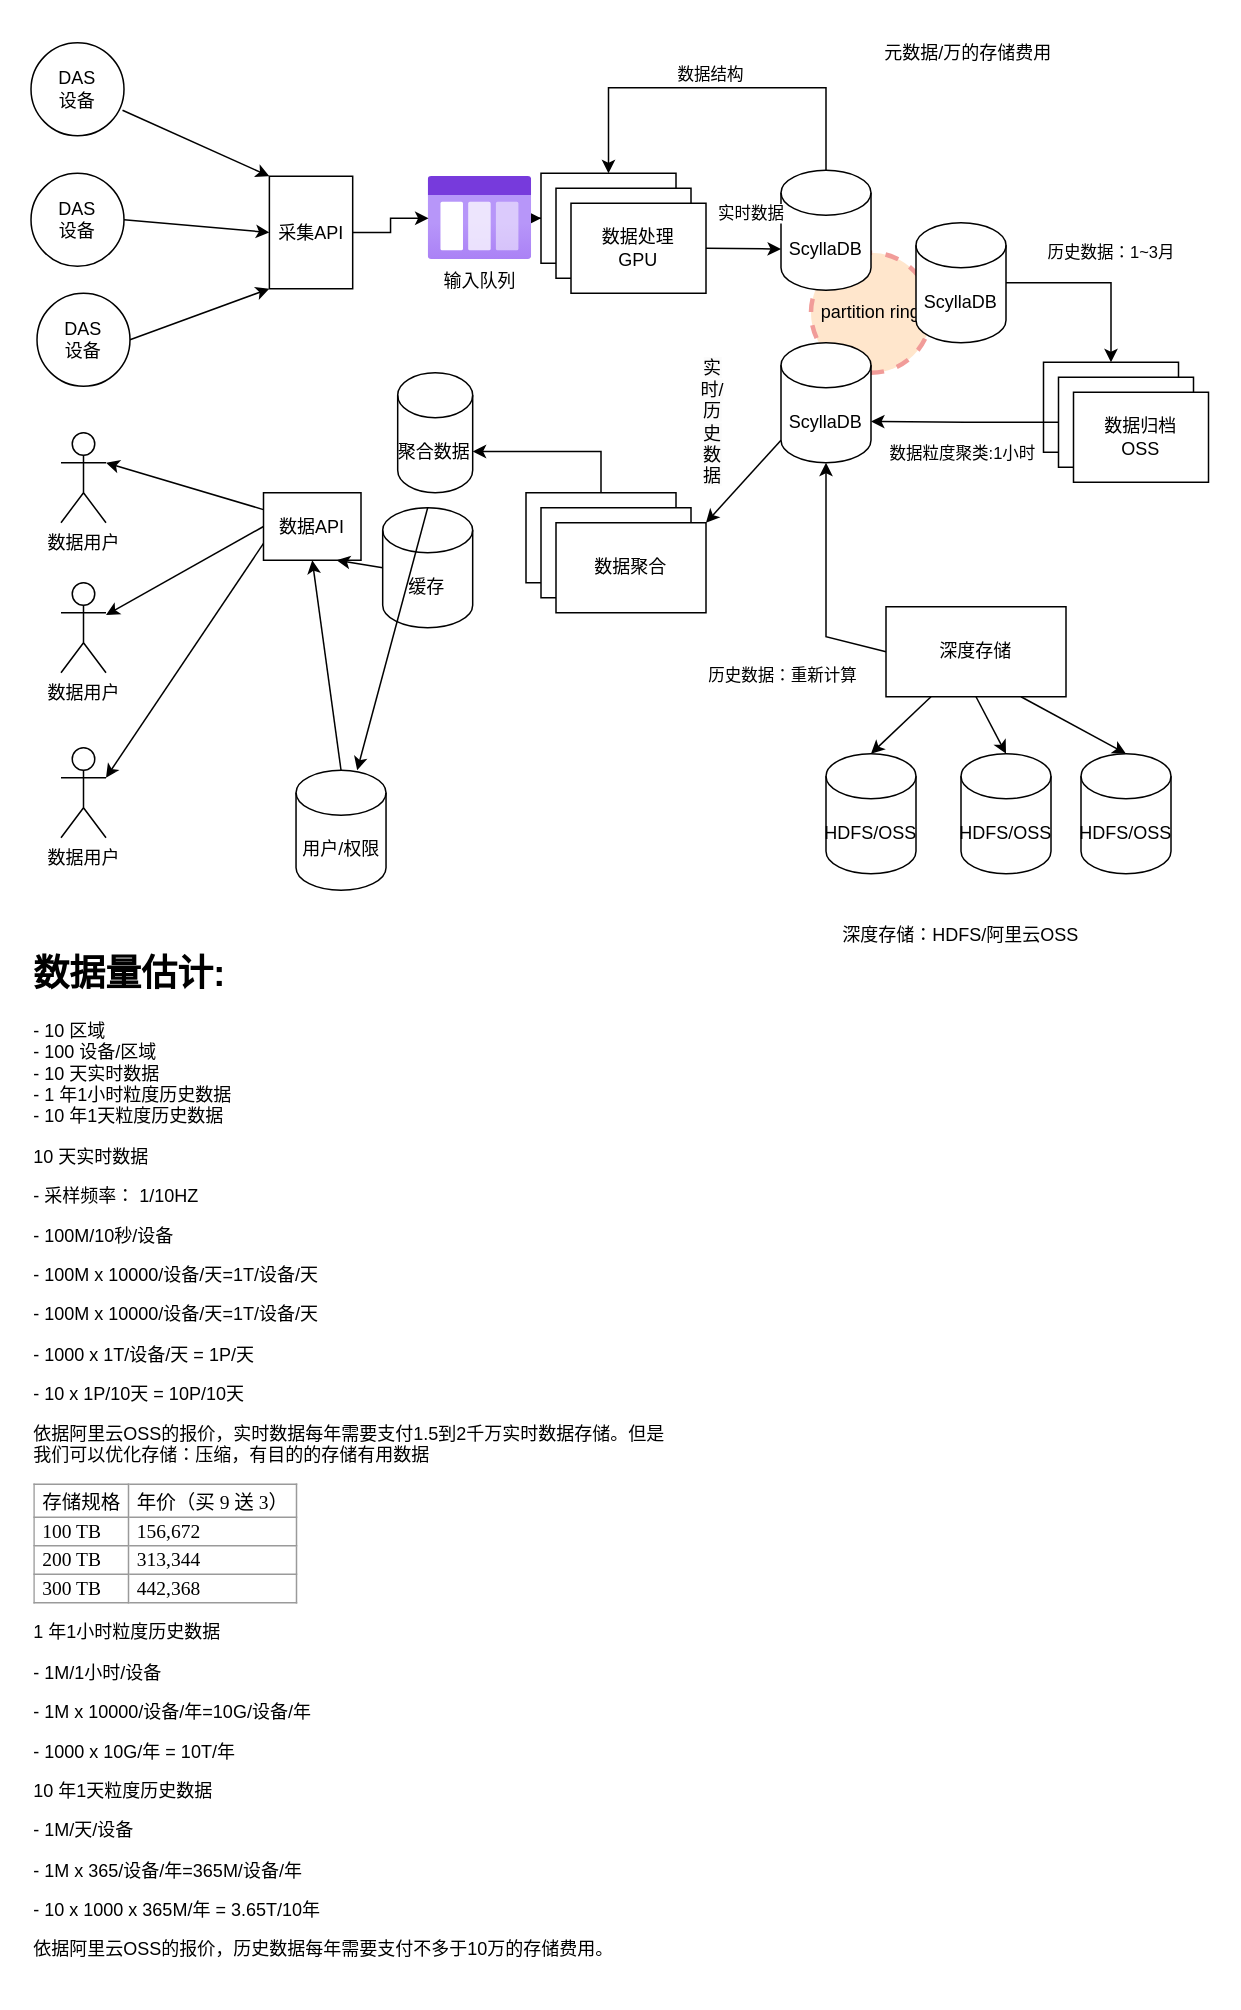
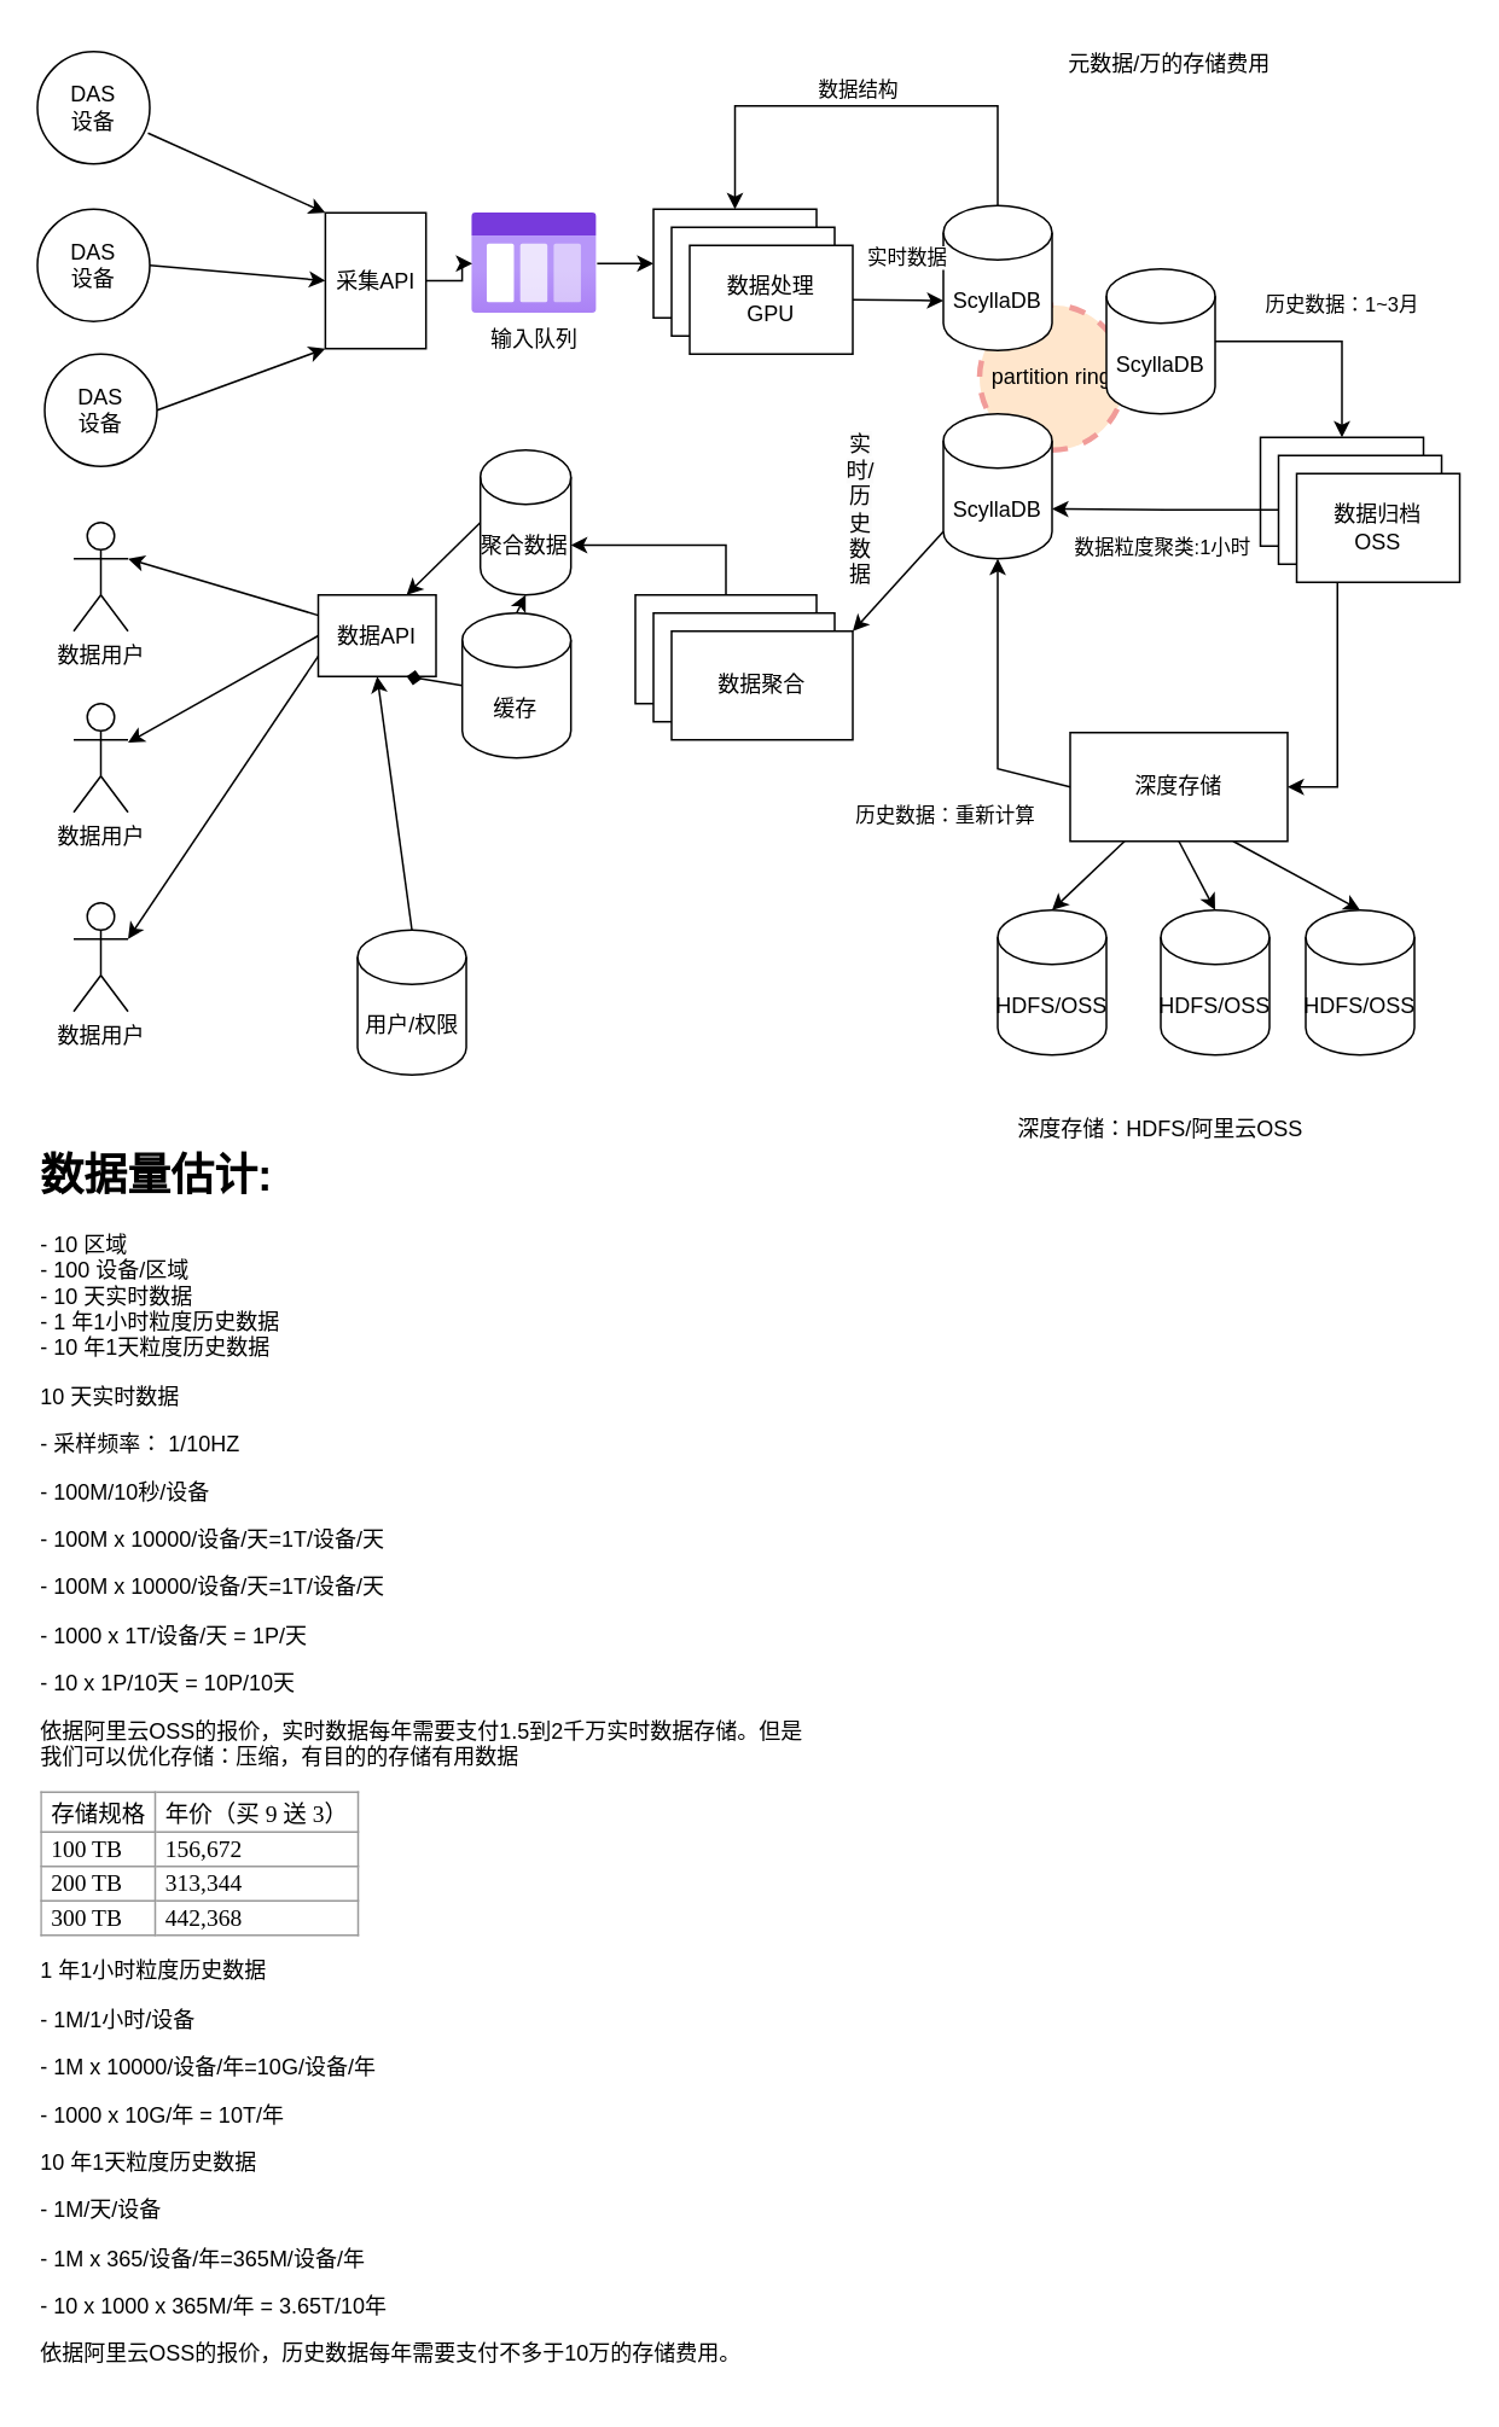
- <mxCell id="8" value="输入队列" style="image;aspect=fixed;html=1;points=[];align=center;fontSize=12;image=img/lib/azure2/general/Storage_Queue.svg;" parent="1" vertex="1"><mxGeometry x="285" y="117" width="68.92" height="56" as="geometry" /></mxCell>
+ <mxCell id="8" value="输入队列" style="image;aspect=fixed;html=1;points=[];align=center;fontSize=12;image=img/lib/azure2/general/Storage_Queue.svg;" parent="1" vertex="1"><mxGeometry x="260" y="117" width="68.92" height="56" as="geometry" /></mxCell>
+ <mxCell id="63" value="" style="endArrow=classic;html=1;rounded=0;exitX=0;exitY=0.5;exitDx=0;exitDy=0;exitPerimeter=0;entryX=0.75;entryY=0;entryDx=0;entryDy=0;" parent="1" source="60" target="16" edge="1"><mxGeometry width="50" height="50" relative="1" as="geometry"><mxPoint x="380" y="328" as="sourcePoint" /><mxPoint x="430" y="278" as="targetPoint" /></mxGeometry></mxCell>
- <mxCell id="61" value="" style="endArrow=classic;html=1;rounded=0;exitX=0;exitY=0.5;exitDx=0;exitDy=0;exitPerimeter=0;entryX=0.75;entryY=1;entryDx=0;entryDy=0;" parent="1" source="59" target="16" edge="1"><mxGeometry width="50" height="50" relative="1" as="geometry"><mxPoint x="380" y="328" as="sourcePoint" /><mxPoint x="430" y="278" as="targetPoint" /><Array as="points" /></mxGeometry></mxCell>
+ <mxCell id="61" value="" style="endArrow=diamond;html=1;rounded=0;exitX=0;exitY=0.5;exitDx=0;exitDy=0;exitPerimeter=0;entryX=0.75;entryY=1;entryDx=0;entryDy=0;" parent="1" source="59" target="16" edge="1"><mxGeometry width="50" height="50" relative="1" as="geometry"><mxPoint x="380" y="328" as="sourcePoint" /><mxPoint x="430" y="278" as="targetPoint" /><Array as="points" /></mxGeometry></mxCell>
+ <mxCell id="53" value="" style="edgeStyle=orthogonalEdgeStyle;rounded=0;orthogonalLoop=1;jettySize=auto;html=1;entryX=1;entryY=0.5;entryDx=0;entryDy=0;exitX=0.25;exitY=1;exitDx=0;exitDy=0;" parent="1" source="52" target="21" edge="1"><mxGeometry relative="1" as="geometry" /></mxCell>
- <mxCell id="62" value="" style="endArrow=classic;html=1;rounded=0;exitX=0.5;exitY=0;exitDx=0;exitDy=0;exitPerimeter=0;" parent="1" source="59" target="39" edge="1"><mxGeometry width="50" height="50" relative="1" as="geometry"><mxPoint x="380" y="328" as="sourcePoint" /><mxPoint x="430" y="278" as="targetPoint" /></mxGeometry></mxCell>
+ <mxCell id="62" value="" style="endArrow=classic;html=1;rounded=0;exitX=0.5;exitY=0;exitDx=0;exitDy=0;exitPerimeter=0;entryX=0.5;entryY=1;entryDx=0;entryDy=0;entryPerimeter=0;" parent="1" source="59" target="60" edge="1"><mxGeometry width="50" height="50" relative="1" as="geometry"><mxPoint x="380" y="328" as="sourcePoint" /><mxPoint x="430" y="278" as="targetPoint" /></mxGeometry></mxCell>
